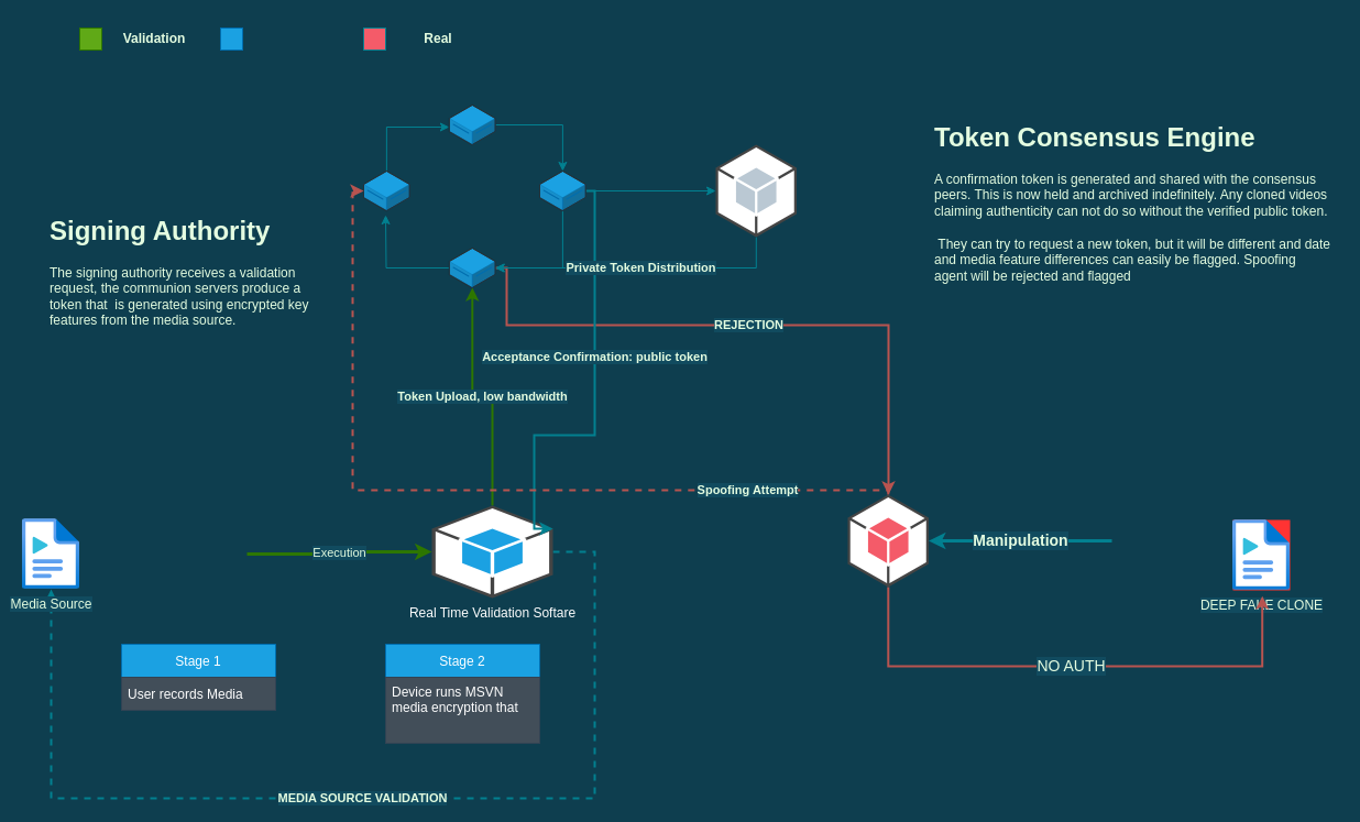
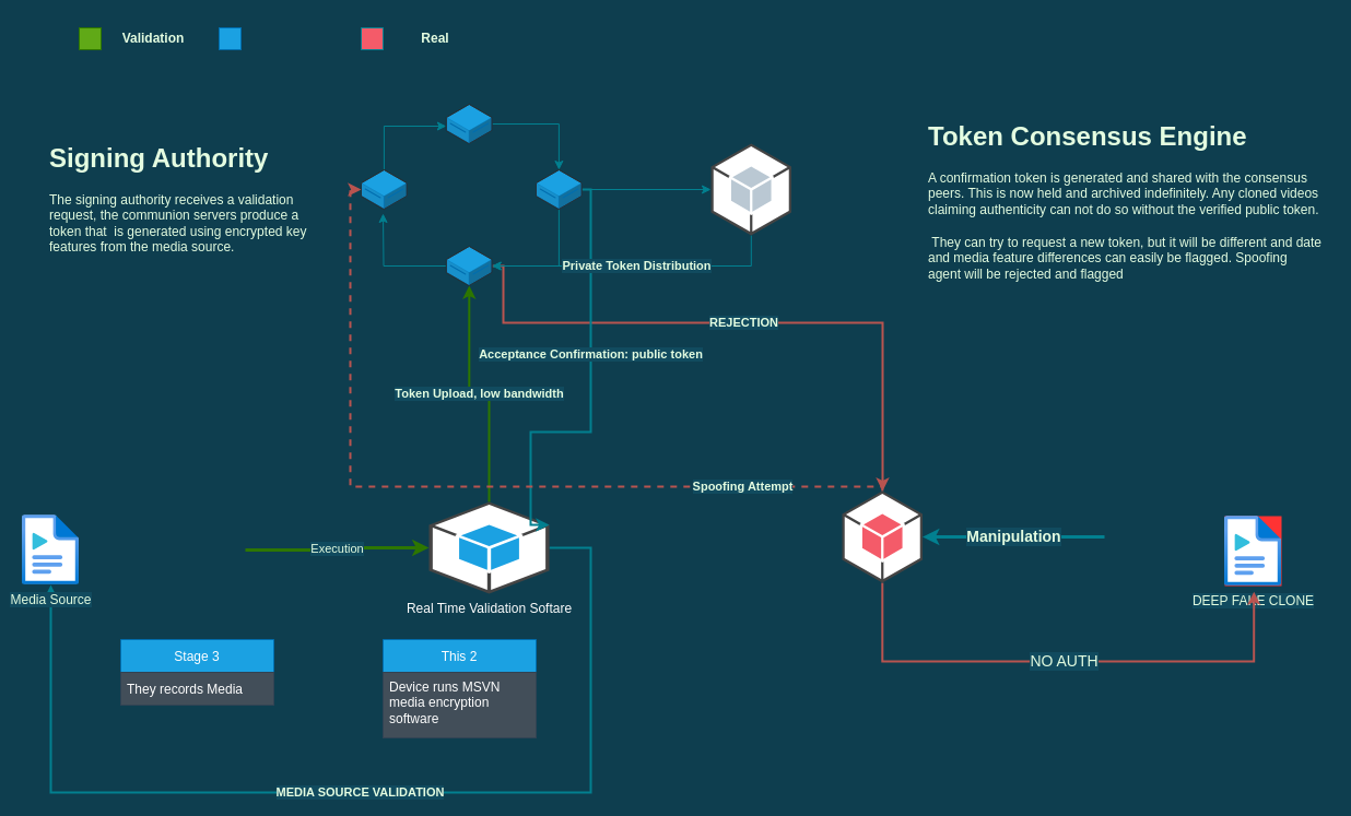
- <mxCell id="22" value="&lt;h1&gt;&lt;span&gt;Signing Authority&lt;/span&gt;&lt;/h1&gt;&lt;h4&gt;&lt;span style=&quot;font-size: 12px ; font-weight: normal ; line-height: 1&quot;&gt;The signing authority receives a validation request, the communion servers produce a token that&amp;nbsp; is generated using encrypted key features from the media source.&amp;nbsp;&lt;/span&gt;&lt;/h4&gt;" style="text;html=1;strokeColor=none;fillColor=none;spacing=5;spacingTop=-20;whiteSpace=wrap;overflow=hidden;rounded=0;fontColor=#E4FDE1;" vertex="1" parent="1"><mxGeometry x="40" y="190" width="260" height="200" as="geometry" /></mxCell>
+ <mxCell id="22" value="&lt;h1&gt;&lt;span&gt;Signing Authority&lt;/span&gt;&lt;/h1&gt;&lt;h4&gt;&lt;span style=&quot;font-size: 12px ; font-weight: normal ; line-height: 1&quot;&gt;The signing authority receives a validation request, the communion servers produce a token that&amp;nbsp; is generated using encrypted key features from the media source.&amp;nbsp;&lt;/span&gt;&lt;/h4&gt;" style="text;html=1;strokeColor=none;fillColor=none;spacing=5;spacingTop=-20;whiteSpace=wrap;overflow=hidden;rounded=0;fontColor=#E4FDE1;" vertex="1" parent="1"><mxGeometry x="40" y="125" width="260" height="200" as="geometry" /></mxCell>
- <mxCell id="7" value="Stage 1" style="swimlane;fontStyle=0;childLayout=stackLayout;horizontal=1;startSize=30;horizontalStack=0;resizeParent=1;resizeParentMax=0;resizeLast=0;collapsible=1;marginBottom=0;fillColor=#1ba1e2;strokeColor=#006EAF;fontColor=#ffffff;" vertex="1" parent="1"><mxGeometry x="110" y="585" width="140" height="60" as="geometry" /></mxCell>
+ <mxCell id="7" value="Stage 3" style="swimlane;fontStyle=0;childLayout=stackLayout;horizontal=1;startSize=30;horizontalStack=0;resizeParent=1;resizeParentMax=0;resizeLast=0;collapsible=1;marginBottom=0;fillColor=#1ba1e2;strokeColor=#006EAF;fontColor=#ffffff;" vertex="1" parent="1"><mxGeometry x="110" y="585" width="140" height="60" as="geometry" /></mxCell>
- <mxCell id="9" value="Stage 2" style="swimlane;fontStyle=0;childLayout=stackLayout;horizontal=1;startSize=30;horizontalStack=0;resizeParent=1;resizeParentMax=0;resizeLast=0;collapsible=1;marginBottom=0;fillColor=#1ba1e2;strokeColor=#006EAF;fontColor=#ffffff;" vertex="1" parent="1"><mxGeometry x="350" y="585" width="140" height="90" as="geometry" /></mxCell>
+ <mxCell id="9" value="This 2" style="swimlane;fontStyle=0;childLayout=stackLayout;horizontal=1;startSize=30;horizontalStack=0;resizeParent=1;resizeParentMax=0;resizeLast=0;collapsible=1;marginBottom=0;fillColor=#1ba1e2;strokeColor=#006EAF;fontColor=#ffffff;" vertex="1" parent="1"><mxGeometry x="350" y="585" width="140" height="90" as="geometry" /></mxCell>
- <mxCell id="8" value="User records Media" style="text;align=left;verticalAlign=middle;spacingLeft=4;spacingRight=4;overflow=hidden;points=[[0,0.5],[1,0.5]];portConstraint=eastwest;rotatable=0;fillColor=#424E59;strokeColor=#314354;fontColor=#ffffff;" vertex="1" parent="7"><mxGeometry y="30" width="140" height="30" as="geometry" /></mxCell>
+ <mxCell id="8" value="They records Media" style="text;align=left;verticalAlign=middle;spacingLeft=4;spacingRight=4;overflow=hidden;points=[[0,0.5],[1,0.5]];portConstraint=eastwest;rotatable=0;fillColor=#424E59;strokeColor=#314354;fontColor=#ffffff;" vertex="1" parent="7"><mxGeometry y="30" width="140" height="30" as="geometry" /></mxCell>
- <mxCell id="10" value="Device runs MSVN media encryption that" style="text;align=left;verticalAlign=top;spacingLeft=4;spacingRight=4;overflow=hidden;points=[[0,0.5],[1,0.5]];portConstraint=eastwest;rotatable=0;whiteSpace=wrap;fillColor=#424E59;strokeColor=#314354;fontColor=#ffffff;" vertex="1" parent="9"><mxGeometry y="30" width="140" height="60" as="geometry" /></mxCell>
+ <mxCell id="10" value="Device runs MSVN media encryption software" style="text;align=left;verticalAlign=top;spacingLeft=4;spacingRight=4;overflow=hidden;points=[[0,0.5],[1,0.5]];portConstraint=eastwest;rotatable=0;whiteSpace=wrap;fillColor=#424E59;strokeColor=#314354;fontColor=#ffffff;" vertex="1" parent="9"><mxGeometry y="30" width="140" height="60" as="geometry" /></mxCell>
- <mxCell id="5" value="MEDIA SOURCE VALIDATION" style="edgeStyle=orthogonalEdgeStyle;rounded=0;orthogonalLoop=1;jettySize=auto;html=1;fontStyle=1;strokeWidth=2;strokeColor=#028090;labelBackgroundColor=#114B5F;fontColor=#E4FDE1;dashed=1;" edge="1" parent="1" source="6" target="26"><mxGeometry relative="1" as="geometry"><Array as="points"><mxPoint x="540" y="501" /><mxPoint x="540" y="725" /><mxPoint x="46" y="725" /></Array></mxGeometry></mxCell>
+ <mxCell id="5" value="MEDIA SOURCE VALIDATION" style="edgeStyle=orthogonalEdgeStyle;rounded=0;orthogonalLoop=1;jettySize=auto;html=1;fontStyle=1;strokeWidth=2;strokeColor=#028090;labelBackgroundColor=#114B5F;fontColor=#E4FDE1;" edge="1" parent="1" source="6" target="26"><mxGeometry relative="1" as="geometry"><Array as="points"><mxPoint x="540" y="501" /><mxPoint x="540" y="725" /><mxPoint x="46" y="725" /></Array></mxGeometry></mxCell>
